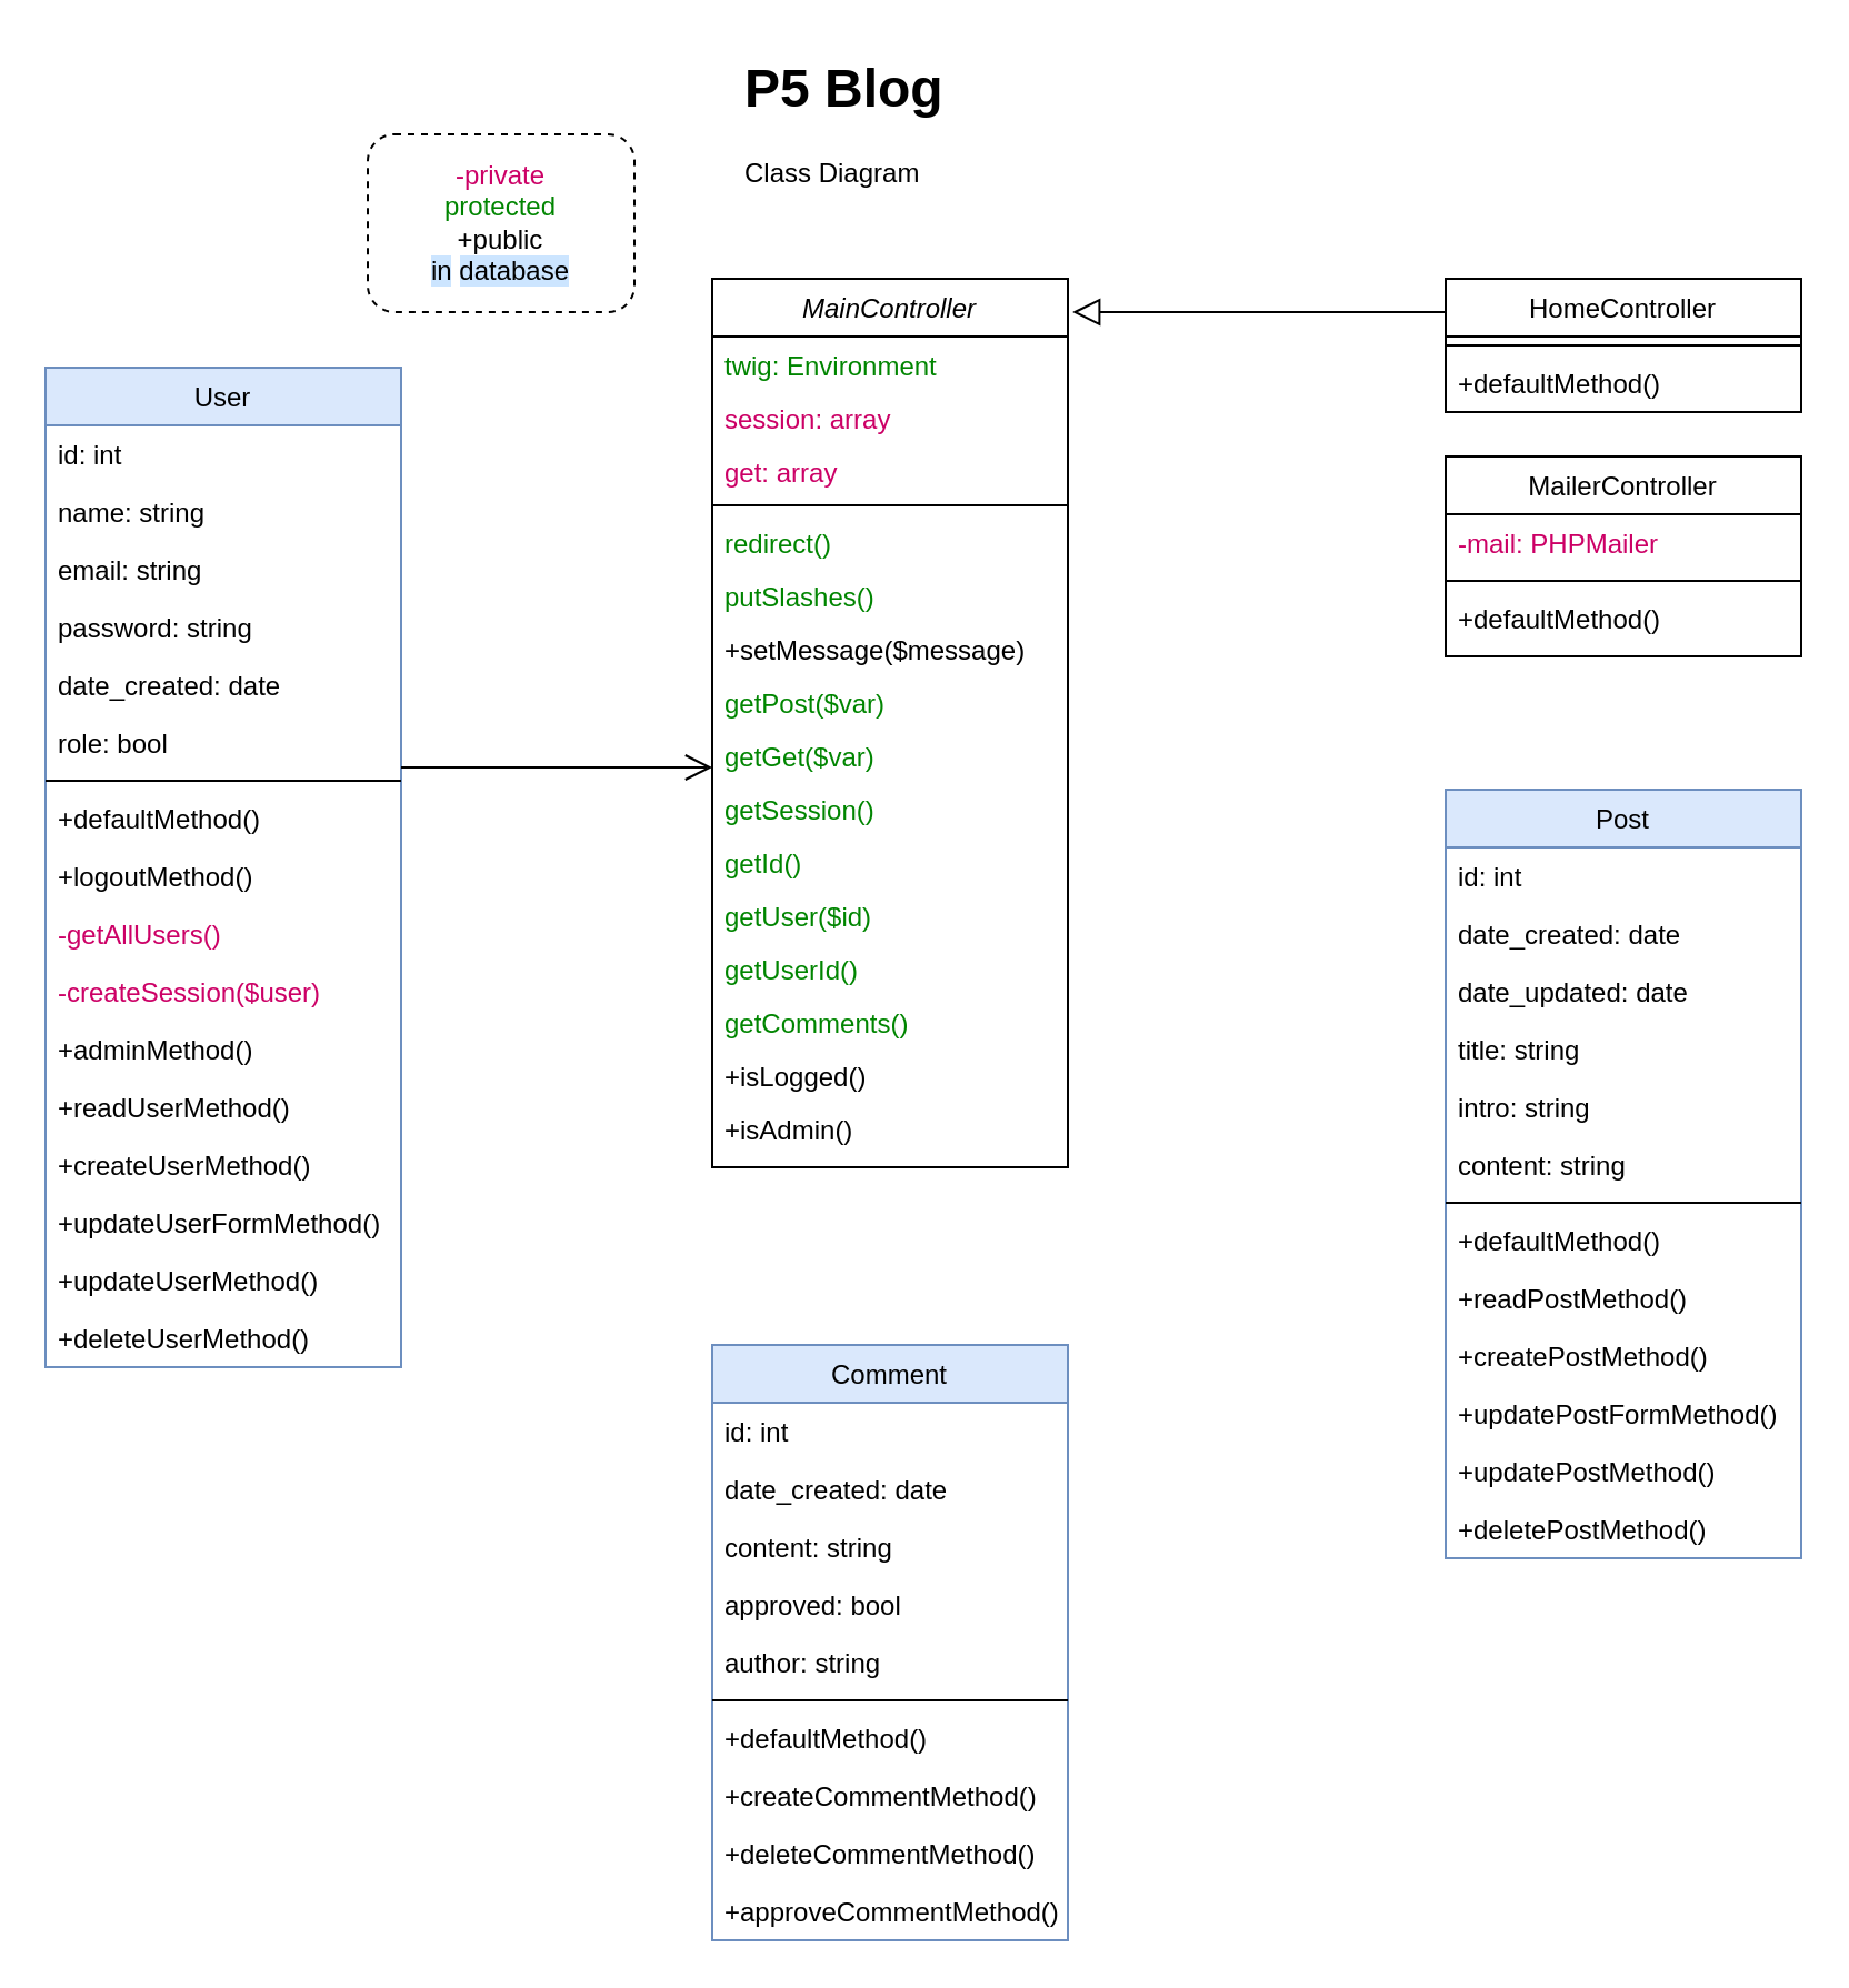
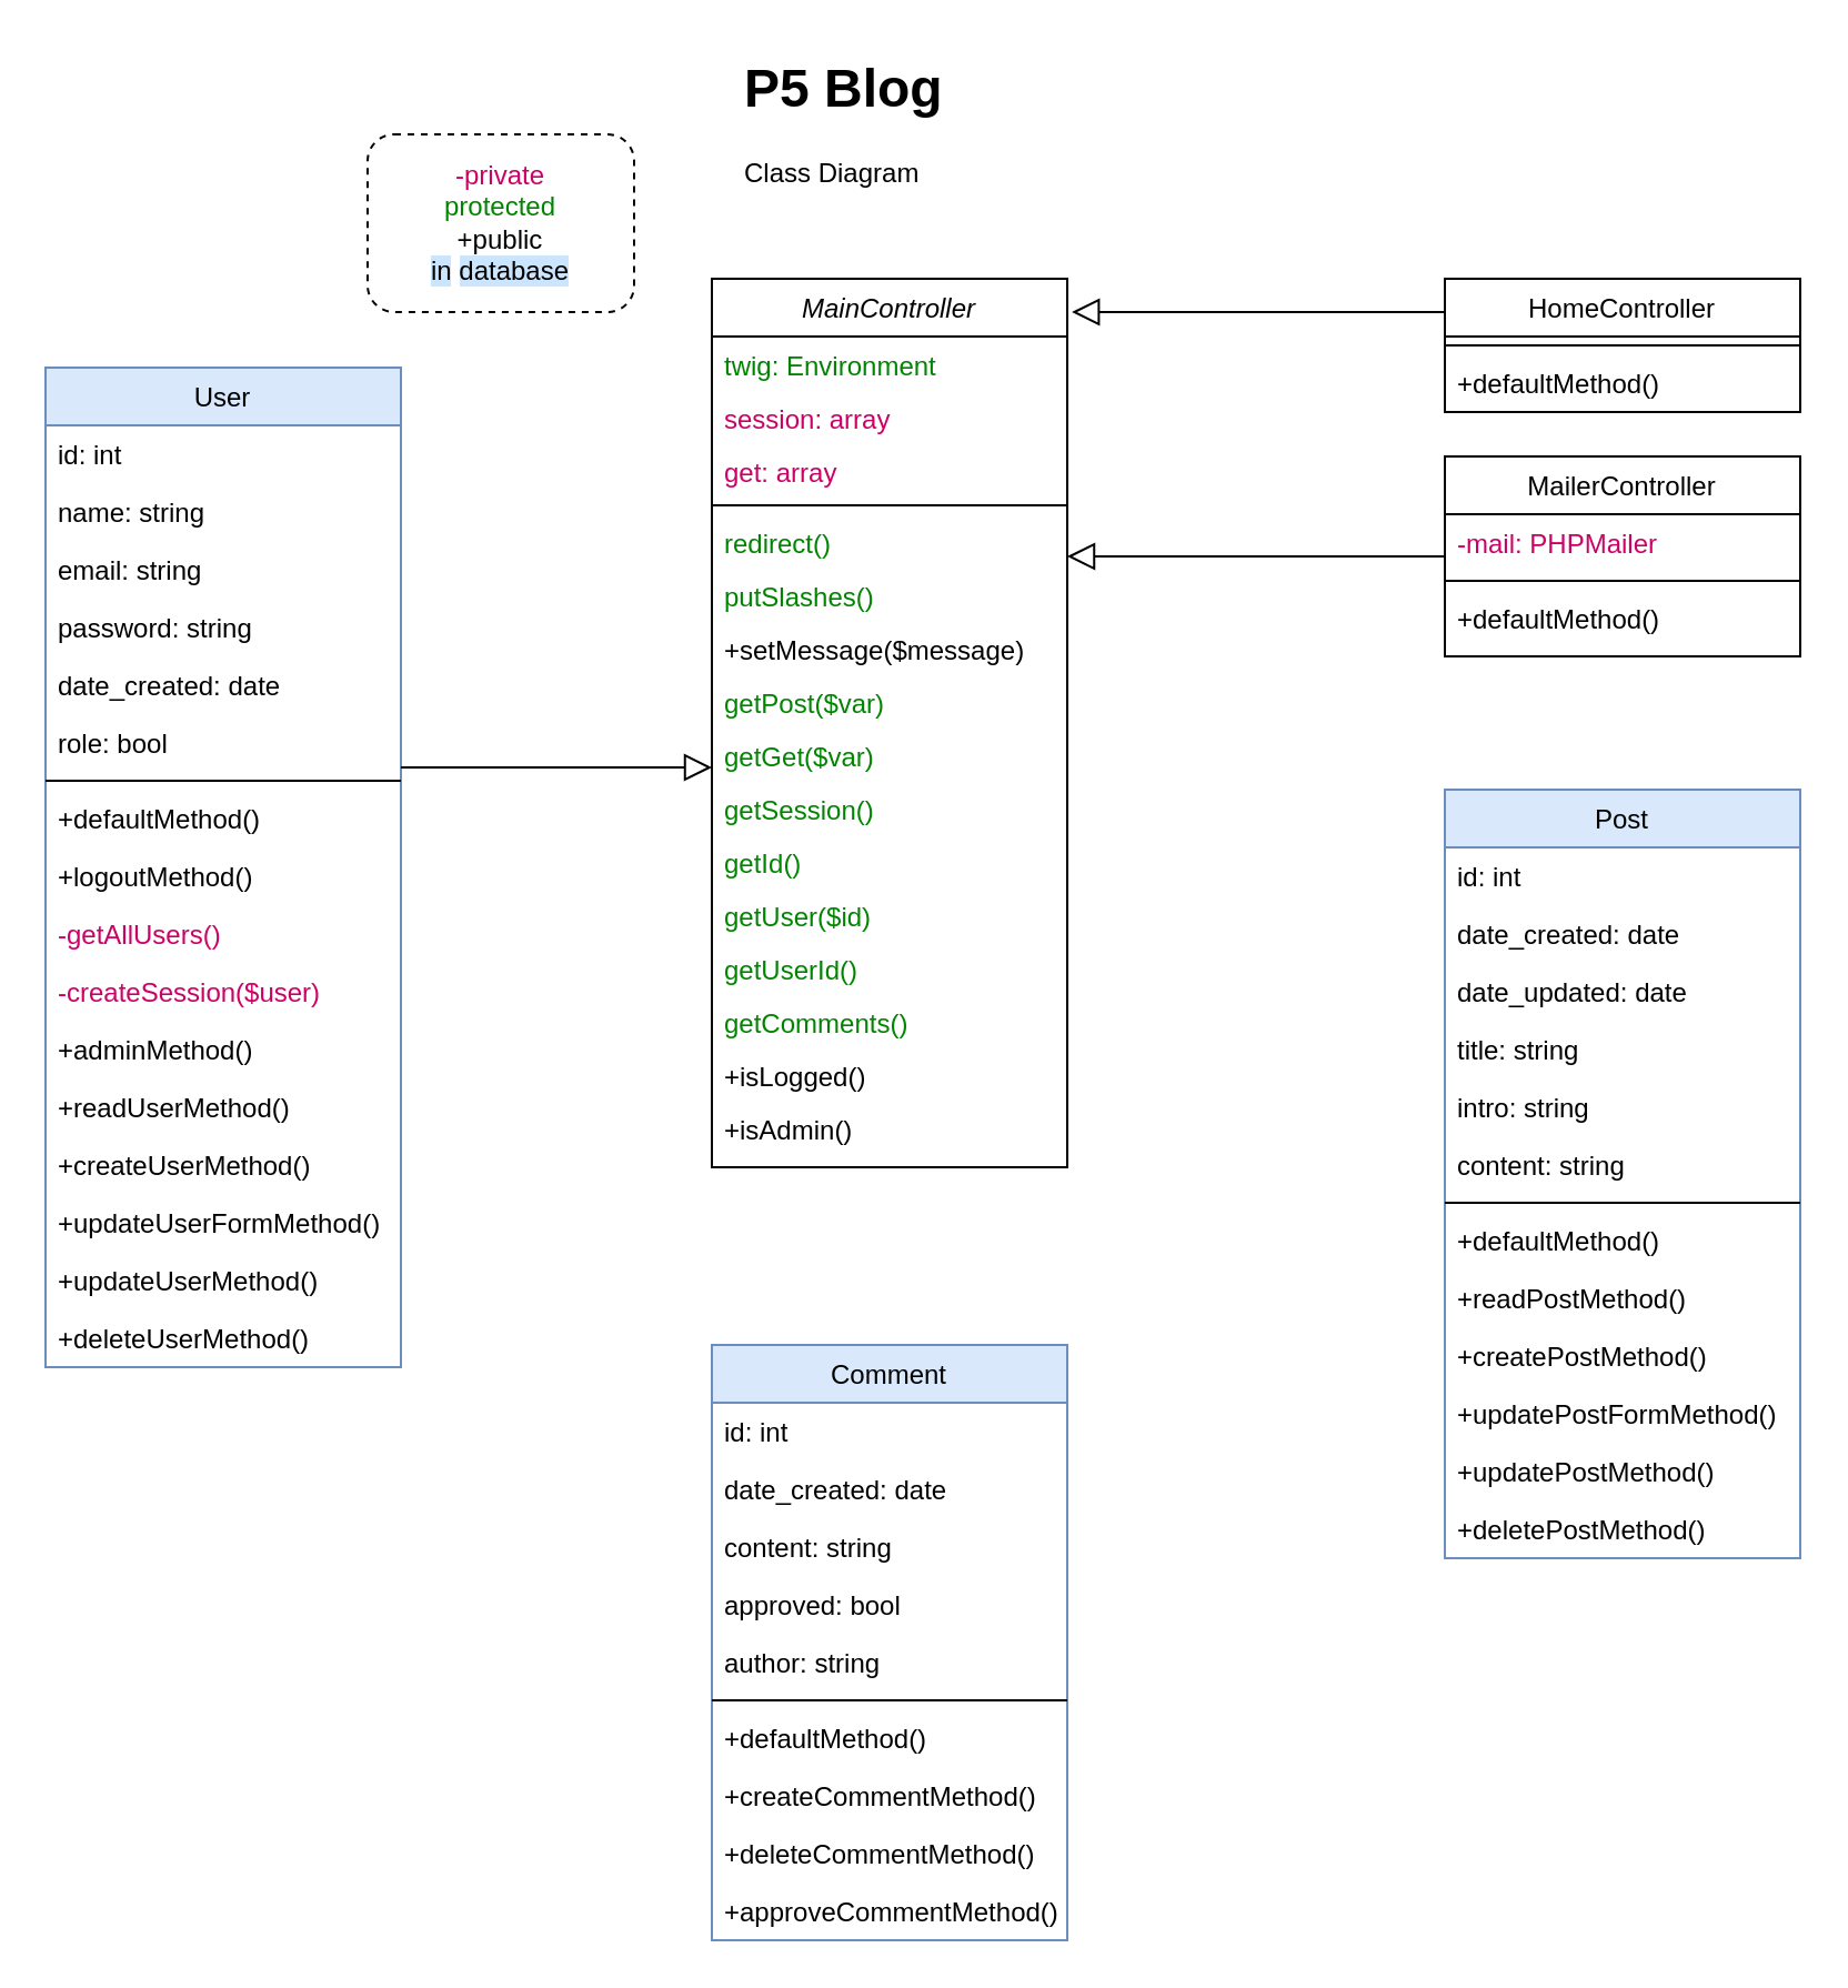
+ <mxCell id="42" value="" style="endArrow=block;endSize=10;endFill=0;shadow=0;strokeWidth=1;rounded=0;edgeStyle=elbowEdgeStyle;elbow=vertical;" parent="1" source="38" target="2" edge="1"><mxGeometry width="160" relative="1" as="geometry"><mxPoint x="210" y="378" as="sourcePoint" /><mxPoint x="310" y="276" as="targetPoint" /></mxGeometry></mxCell>
- <mxCell id="37" value="" style="endArrow=open;endSize=10;endFill=0;shadow=0;strokeWidth=1;rounded=0;edgeStyle=elbowEdgeStyle;elbow=vertical;" parent="1" source="19" target="2" edge="1"><mxGeometry width="160" relative="1" as="geometry"><mxPoint x="200" y="208" as="sourcePoint" /><mxPoint x="200" y="208" as="targetPoint" /></mxGeometry></mxCell>
+ <mxCell id="37" value="" style="endArrow=block;endSize=10;endFill=0;shadow=0;strokeWidth=1;rounded=0;edgeStyle=elbowEdgeStyle;elbow=vertical;" parent="1" source="19" target="2" edge="1"><mxGeometry width="160" relative="1" as="geometry"><mxPoint x="200" y="208" as="sourcePoint" /><mxPoint x="200" y="208" as="targetPoint" /></mxGeometry></mxCell>
